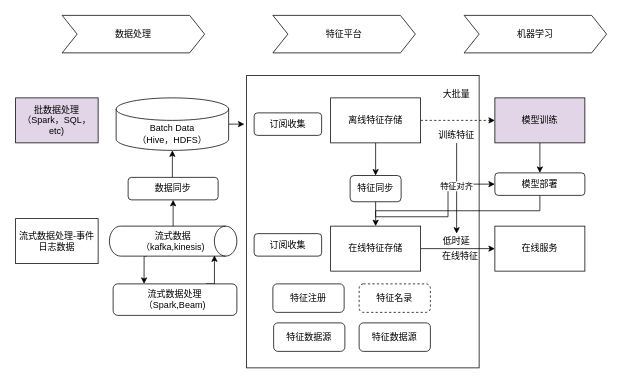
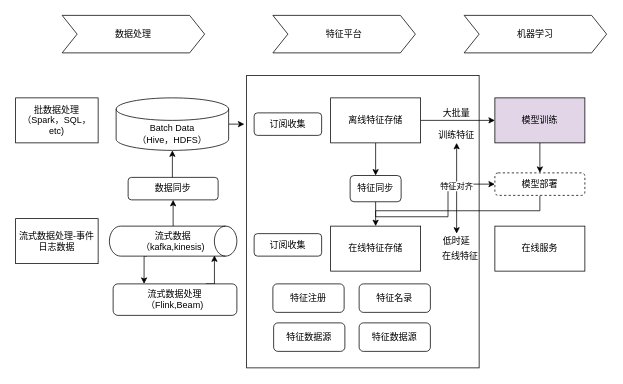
- <mxCell id="36" value="大批量" style="text;html=1;strokeColor=none;fillColor=none;align=center;verticalAlign=middle;whiteSpace=wrap;rounded=0;" vertex="1" parent="1"><mxGeometry x="588" y="115" width="40" height="20" as="geometry" /></mxCell>
+ <mxCell id="36" value="大批量" style="text;html=1;strokeColor=none;fillColor=none;align=center;verticalAlign=middle;whiteSpace=wrap;rounded=0;" vertex="1" parent="1"><mxGeometry x="588" y="140" width="40" height="20" as="geometry" /></mxCell>
- <mxCell id="8" value="批数据处理&lt;br&gt;（Spark，SQL，etc)" style="rounded=0;whiteSpace=wrap;html=1;fillColor=#e1d5e7;" vertex="1" parent="1"><mxGeometry x="20" y="130" width="110" height="60" as="geometry" /></mxCell>
+ <mxCell id="8" value="批数据处理&lt;br&gt;（Spark，SQL，etc)" style="rounded=0;whiteSpace=wrap;html=1;" vertex="1" parent="1"><mxGeometry x="20" y="130" width="110" height="60" as="geometry" /></mxCell>
- <mxCell id="5" style="edgeStyle=orthogonalEdgeStyle;rounded=0;orthogonalLoop=1;jettySize=auto;html=1;exitX=1;exitY=0.5;exitDx=0;exitDy=0;entryX=0;entryY=0.5;entryDx=0;entryDy=0;dashed=1;" edge="1" parent="1" source="7" target="4"><mxGeometry relative="1" as="geometry" /></mxCell>
+ <mxCell id="5" style="edgeStyle=orthogonalEdgeStyle;rounded=0;orthogonalLoop=1;jettySize=auto;html=1;exitX=1;exitY=0.5;exitDx=0;exitDy=0;entryX=0;entryY=0.5;entryDx=0;entryDy=0;" edge="1" parent="1" source="7" target="4"><mxGeometry relative="1" as="geometry" /></mxCell>
- <mxCell id="40" value="" style="endArrow=none;startArrow=classic;html=1;entryX=0.5;entryY=1;entryDx=0;entryDy=0;exitX=0.5;exitY=0;exitDx=0;exitDy=0;" edge="1" parent="1" source="37" target="39"><mxGeometry width="50" height="50" relative="1" as="geometry"><mxPoint x="388" y="340" as="sourcePoint" /><mxPoint x="438" y="290" as="targetPoint" /></mxGeometry></mxCell>
+ <mxCell id="40" value="" style="endArrow=classic;startArrow=classic;html=1;entryX=0.5;entryY=1;entryDx=0;entryDy=0;exitX=0.5;exitY=0;exitDx=0;exitDy=0;" edge="1" parent="1" source="37" target="39"><mxGeometry width="50" height="50" relative="1" as="geometry"><mxPoint x="388" y="340" as="sourcePoint" /><mxPoint x="438" y="290" as="targetPoint" /></mxGeometry></mxCell>
- <mxCell id="27" value="模型部署" style="rounded=1;whiteSpace=wrap;html=1;" vertex="1" parent="1"><mxGeometry x="659" y="230" width="120" height="30" as="geometry" /></mxCell>
+ <mxCell id="27" value="模型部署" style="rounded=1;whiteSpace=wrap;html=1;dashed=1;" vertex="1" parent="1"><mxGeometry x="659" y="230" width="120" height="30" as="geometry" /></mxCell>
- <mxCell id="23" style="edgeStyle=orthogonalEdgeStyle;rounded=0;orthogonalLoop=1;jettySize=auto;html=1;exitX=1;exitY=0.5;exitDx=0;exitDy=0;entryX=0;entryY=0.5;entryDx=0;entryDy=0;" edge="1" parent="1" source="24" target="25"><mxGeometry relative="1" as="geometry" /></mxCell>
- <mxCell id="32" value="特征名录" style="rounded=1;whiteSpace=wrap;html=1;dashed=1;" vertex="1" parent="1"><mxGeometry x="478" y="378" width="95" height="38" as="geometry" /></mxCell>
+ <mxCell id="32" value="特征名录" style="rounded=1;whiteSpace=wrap;html=1;" vertex="1" parent="1"><mxGeometry x="478" y="378" width="95" height="38" as="geometry" /></mxCell>
- <mxCell id="19" value="流式数据处理&lt;br&gt;（Spark,Beam)" style="rounded=1;whiteSpace=wrap;html=1;" vertex="1" parent="1"><mxGeometry x="150" y="378" width="165" height="42" as="geometry" /></mxCell>
+ <mxCell id="19" value="流式数据处理&lt;br&gt;（Flink,Beam)" style="rounded=1;whiteSpace=wrap;html=1;" vertex="1" parent="1"><mxGeometry x="150" y="378" width="165" height="42" as="geometry" /></mxCell>
